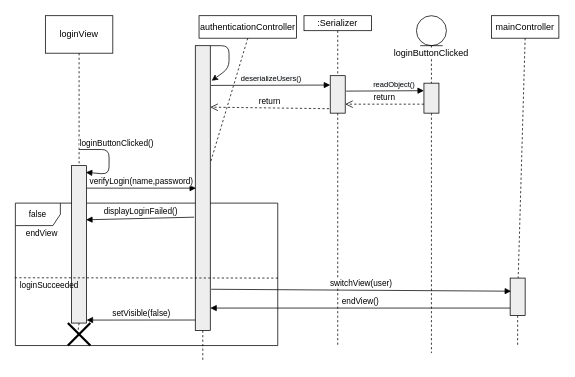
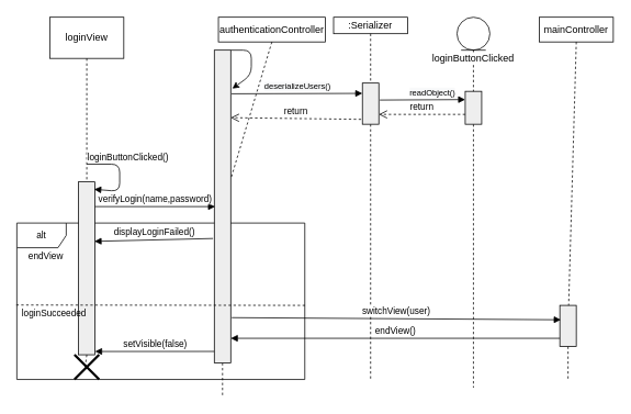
- <mxCell id="2" value="false" style="shape=umlFrame;whiteSpace=wrap;html=1;fontSize=11;" vertex="1" parent="1"><mxGeometry x="20" y="270" width="350" height="190" as="geometry" /></mxCell>
+ <mxCell id="2" value="alt" style="shape=umlFrame;whiteSpace=wrap;html=1;fontSize=11;" vertex="1" parent="1"><mxGeometry x="20" y="270" width="350" height="190" as="geometry" /></mxCell>
